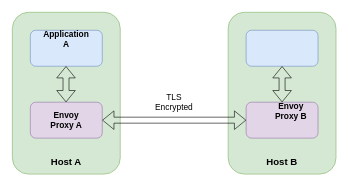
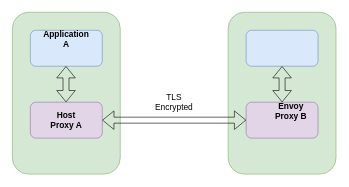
- <mxCell id="11" value="&lt;b&gt;&lt;font style=&quot;font-size: 14px&quot;&gt;Envoy Proxy A&lt;/font&gt;&lt;/b&gt;" style="text;html=1;strokeColor=none;fillColor=none;align=center;verticalAlign=middle;whiteSpace=wrap;rounded=0;" vertex="1" parent="1"><mxGeometry x="80" y="190" width="60" height="20" as="geometry" /></mxCell>
+ <mxCell id="11" value="&lt;b&gt;&lt;font style=&quot;font-size: 14px&quot;&gt;Host Proxy A&lt;/font&gt;&lt;/b&gt;" style="text;html=1;strokeColor=none;fillColor=none;align=center;verticalAlign=middle;whiteSpace=wrap;rounded=0;" vertex="1" parent="1"><mxGeometry x="80" y="190" width="60" height="20" as="geometry" /></mxCell>
- <mxCell id="8" value="&lt;b&gt;&lt;font style=&quot;font-size: 16px&quot;&gt;Host A&lt;/font&gt;&lt;/b&gt;" style="text;html=1;strokeColor=none;fillColor=none;align=center;verticalAlign=middle;whiteSpace=wrap;rounded=0;" vertex="1" parent="1"><mxGeometry x="80" y="260" width="60" height="20" as="geometry" /></mxCell>
- <mxCell id="9" value="&lt;b&gt;&lt;font style=&quot;font-size: 16px&quot;&gt;Host B&lt;/font&gt;&lt;/b&gt;" style="text;html=1;strokeColor=none;fillColor=none;align=center;verticalAlign=middle;whiteSpace=wrap;rounded=0;" vertex="1" parent="1"><mxGeometry x="440" y="260" width="60" height="20" as="geometry" /></mxCell>
